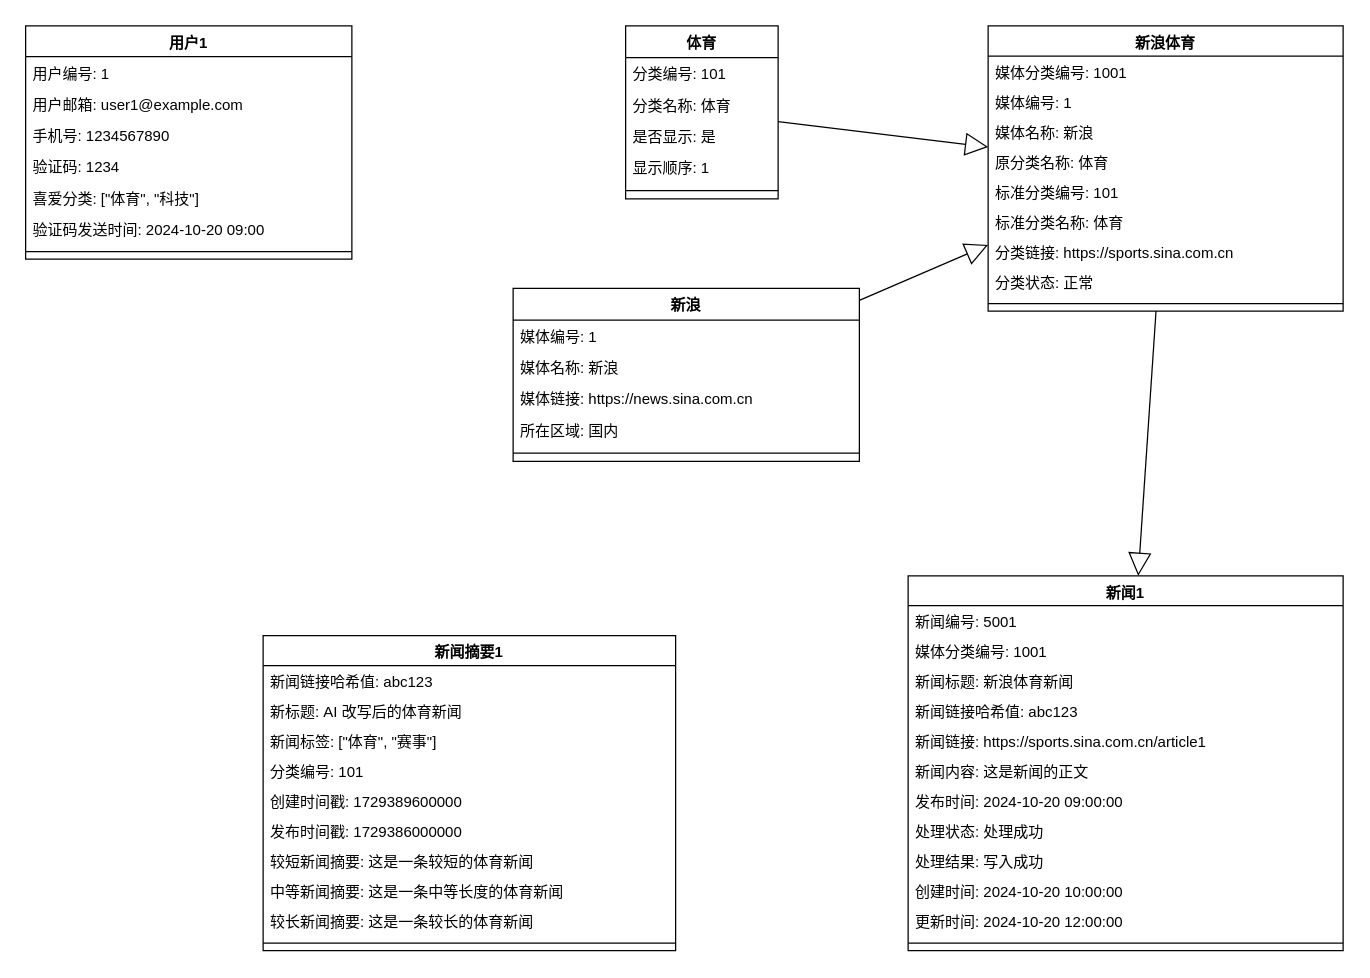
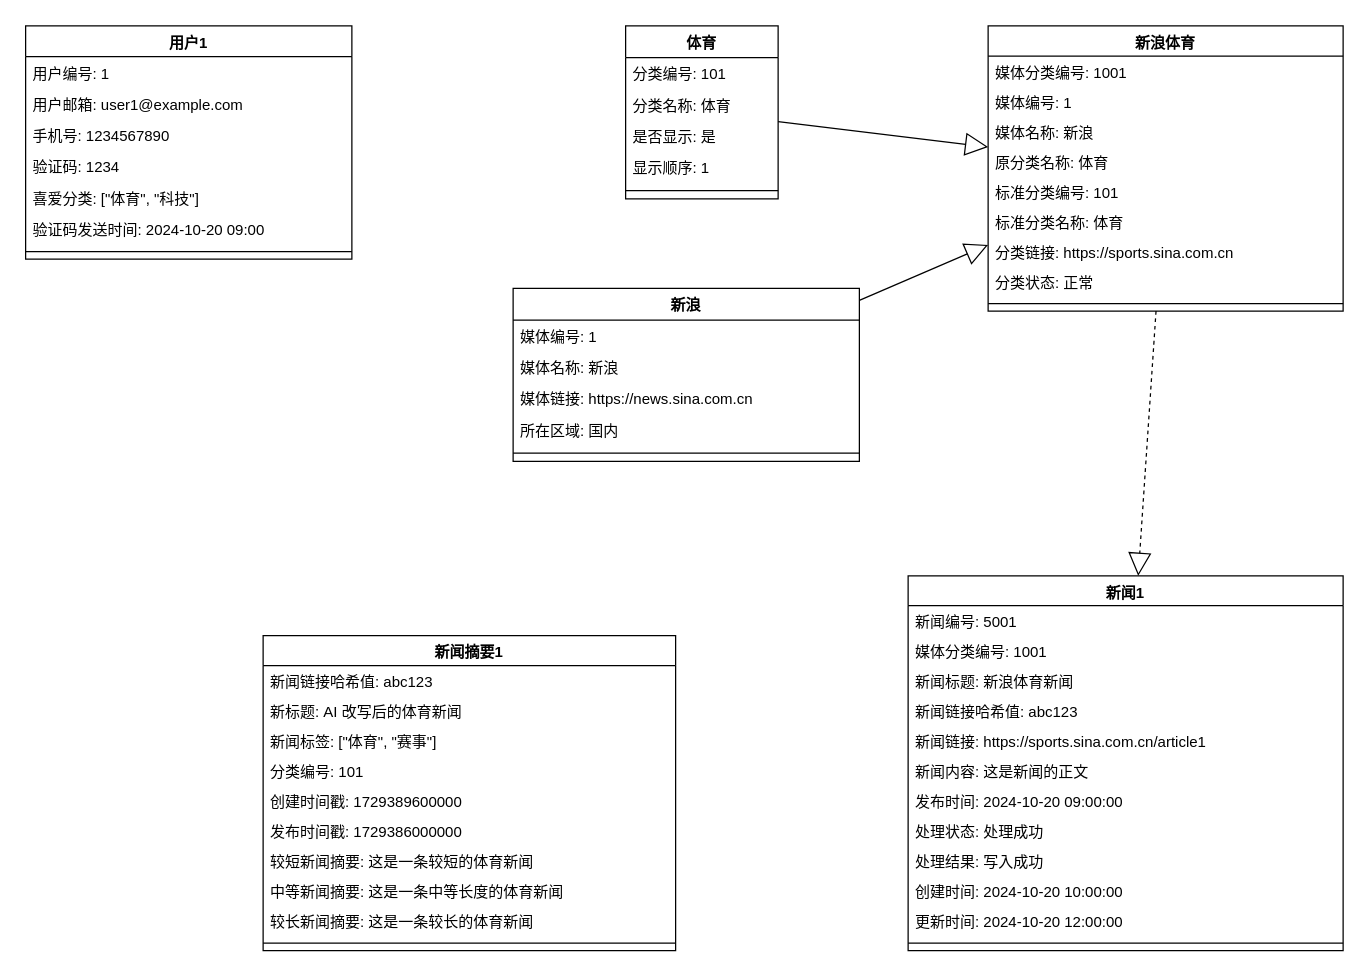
- <mxCell id="58" value="" style="curved=1;startArrow=none;endArrow=block;endSize=16;endFill=0;rounded=0;" edge="1" parent="1" source="14" target="24"><mxGeometry relative="1" as="geometry" /></mxCell>
+ <mxCell id="58" value="" style="curved=1;startArrow=none;endArrow=block;endSize=16;endFill=0;rounded=0;dashed=1;" edge="1" parent="1" source="14" target="24"><mxGeometry relative="1" as="geometry" /></mxCell>
